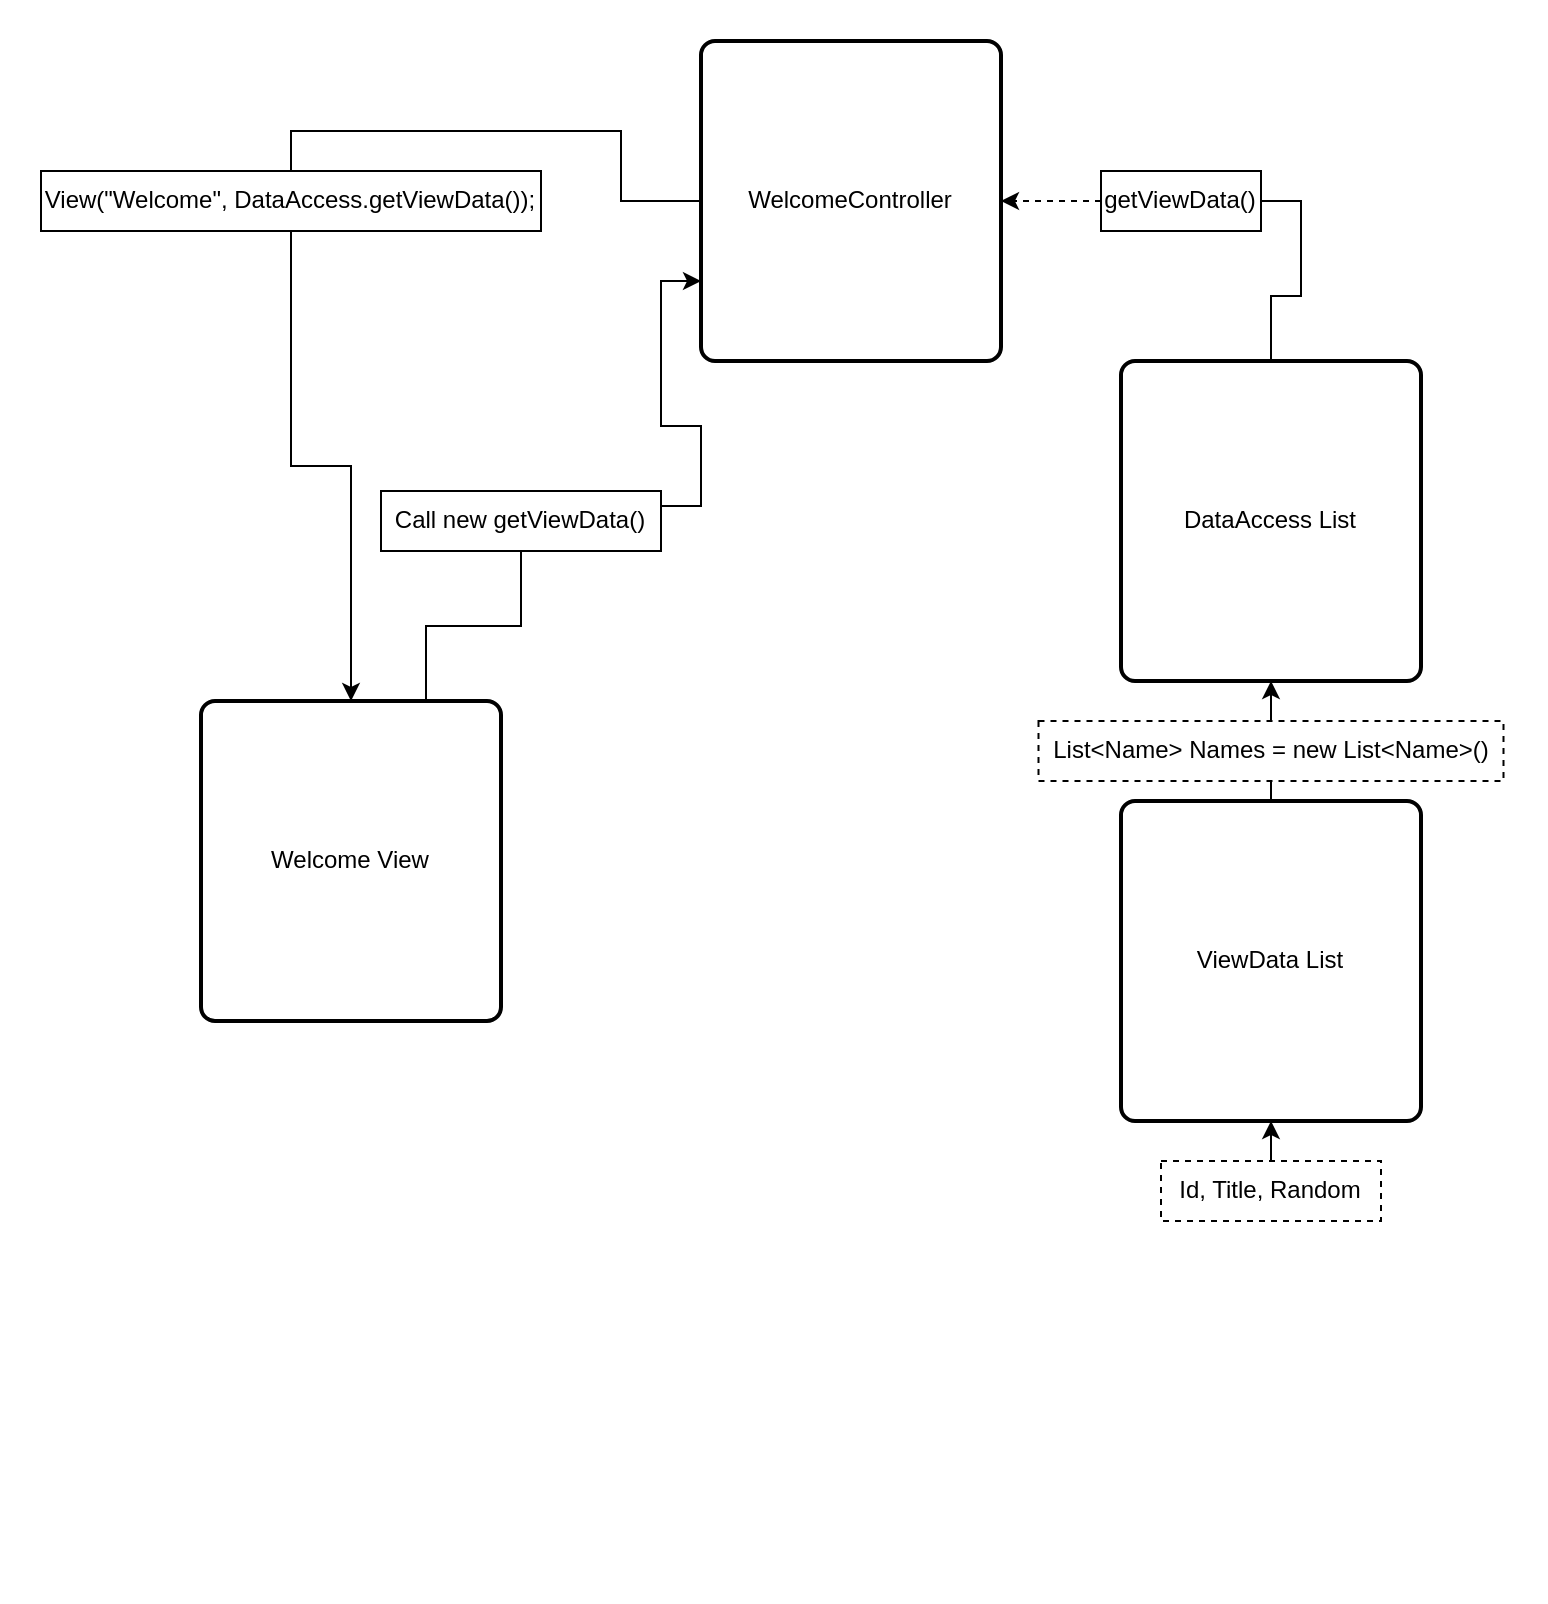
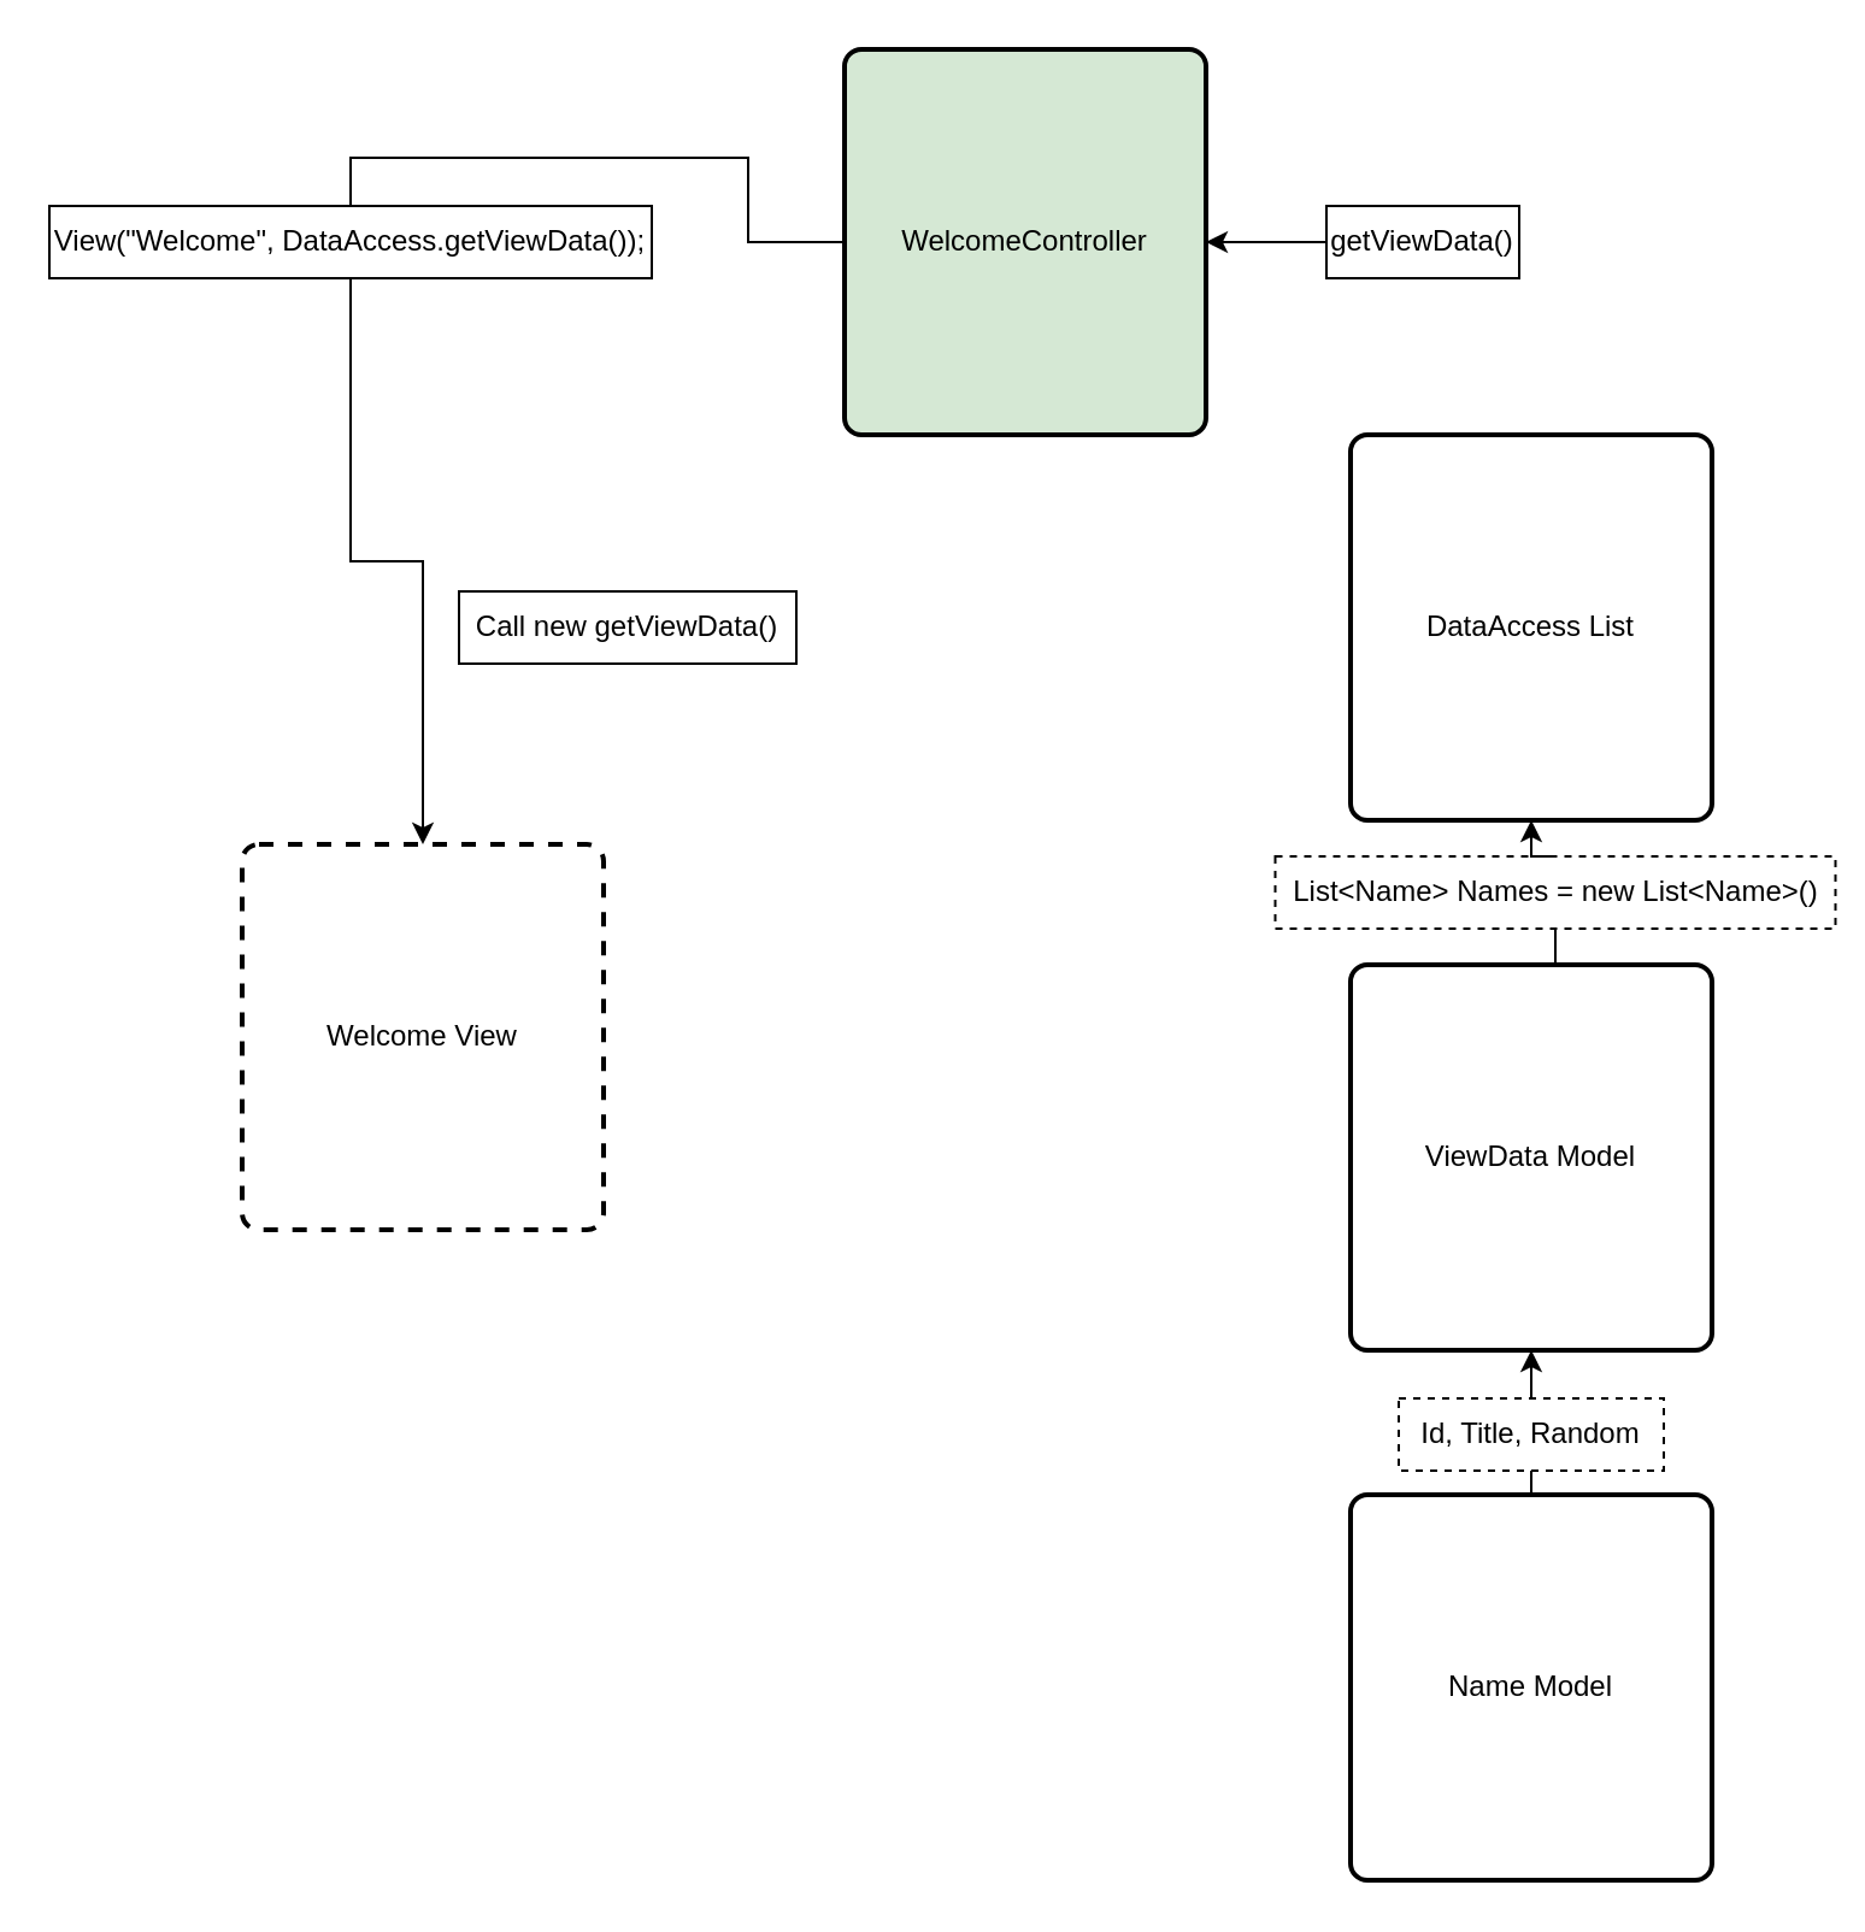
- <mxCell id="3" value="WelcomeController" style="rounded=1;whiteSpace=wrap;html=1;absoluteArcSize=1;arcSize=14;strokeWidth=2;" parent="1" vertex="1"><mxGeometry x="350" y="20" width="150" height="160" as="geometry" /></mxCell>
+ <mxCell id="3" value="WelcomeController" style="rounded=1;whiteSpace=wrap;html=1;absoluteArcSize=1;arcSize=14;strokeWidth=2;fillColor=#d5e8d4;" parent="1" vertex="1"><mxGeometry x="350" y="20" width="150" height="160" as="geometry" /></mxCell>
- <mxCell id="8" style="edgeStyle=orthogonalEdgeStyle;rounded=0;orthogonalLoop=1;jettySize=auto;html=1;exitX=0;exitY=0.5;exitDx=0;exitDy=0;entryX=1;entryY=0.5;entryDx=0;entryDy=0;startArrow=none;dashed=1;" parent="1" source="16" target="3" edge="1"><mxGeometry relative="1" as="geometry"><Array as="points" /></mxGeometry></mxCell>
+ <mxCell id="8" style="edgeStyle=orthogonalEdgeStyle;rounded=0;orthogonalLoop=1;jettySize=auto;html=1;exitX=0;exitY=0.5;exitDx=0;exitDy=0;entryX=1;entryY=0.5;entryDx=0;entryDy=0;startArrow=none;" parent="1" source="16" target="3" edge="1"><mxGeometry relative="1" as="geometry"><Array as="points" /></mxGeometry></mxCell>
- <mxCell id="17" value="" style="edgeStyle=orthogonalEdgeStyle;rounded=0;orthogonalLoop=1;jettySize=auto;html=1;exitX=0.5;exitY=0;exitDx=0;exitDy=0;entryX=1;entryY=0.5;entryDx=0;entryDy=0;endArrow=none;" parent="1" source="9" target="16" edge="1"><mxGeometry relative="1" as="geometry"><mxPoint x="635" y="240" as="sourcePoint" /><mxPoint x="500" y="100" as="targetPoint" /></mxGeometry></mxCell>
- <mxCell id="10" style="edgeStyle=orthogonalEdgeStyle;rounded=0;orthogonalLoop=1;jettySize=auto;html=1;exitX=1;exitY=0.25;exitDx=0;exitDy=0;entryX=0;entryY=0.75;entryDx=0;entryDy=0;startArrow=none;" edge="1" parent="1" source="20" target="3"><mxGeometry relative="1" as="geometry" /></mxCell>
- <mxCell id="21" value="" style="edgeStyle=orthogonalEdgeStyle;rounded=0;orthogonalLoop=1;jettySize=auto;html=1;exitX=0.75;exitY=0;exitDx=0;exitDy=0;entryX=0.5;entryY=1;entryDx=0;entryDy=0;endArrow=none;" edge="1" parent="1" source="11" target="20"><mxGeometry relative="1" as="geometry"><mxPoint x="242.5" y="280" as="sourcePoint" /><mxPoint x="350" y="140" as="targetPoint" /></mxGeometry></mxCell>
- <mxCell id="14" value="List&amp;lt;Name&amp;gt; Names = new List&amp;lt;Name&amp;gt;()" style="text;html=1;strokeColor=default;fillColor=none;align=center;verticalAlign=middle;whiteSpace=wrap;rounded=0;dashed=1;" parent="1" vertex="1"><mxGeometry x="518.75" y="360" width="232.5" height="30" as="geometry" /></mxCell>
+ <mxCell id="14" value="List&amp;lt;Name&amp;gt; Names = new List&amp;lt;Name&amp;gt;()" style="text;html=1;strokeColor=default;fillColor=none;align=center;verticalAlign=middle;whiteSpace=wrap;rounded=0;dashed=1;" parent="1" vertex="1"><mxGeometry x="528.75" y="355" width="232.5" height="30" as="geometry" /></mxCell>
- <mxCell id="11" value="Welcome View" style="rounded=1;whiteSpace=wrap;html=1;absoluteArcSize=1;arcSize=14;strokeWidth=2;" parent="1" vertex="1"><mxGeometry x="100" y="350" width="150" height="160" as="geometry" /></mxCell>
+ <mxCell id="11" value="Welcome View" style="rounded=1;whiteSpace=wrap;html=1;absoluteArcSize=1;arcSize=14;strokeWidth=2;dashed=1;" parent="1" vertex="1"><mxGeometry x="100" y="350" width="150" height="160" as="geometry" /></mxCell>
- <mxCell id="5" value="ViewData List" style="rounded=1;whiteSpace=wrap;html=1;absoluteArcSize=1;arcSize=14;strokeWidth=2;" parent="1" vertex="1"><mxGeometry x="560" y="400" width="150" height="160" as="geometry" /></mxCell>
+ <mxCell id="5" value="ViewData Model" style="rounded=1;whiteSpace=wrap;html=1;absoluteArcSize=1;arcSize=14;strokeWidth=2;" parent="1" vertex="1"><mxGeometry x="560" y="400" width="150" height="160" as="geometry" /></mxCell>
+ <mxCell id="13" value="" style="edgeStyle=orthogonalEdgeStyle;rounded=0;orthogonalLoop=1;jettySize=auto;html=1;exitX=0.5;exitY=0;exitDx=0;exitDy=0;entryX=0.5;entryY=1;entryDx=0;entryDy=0;endArrow=none;" parent="1" source="7" target="12" edge="1"><mxGeometry relative="1" as="geometry"><mxPoint x="635" y="670" as="sourcePoint" /><mxPoint x="635" y="614" as="targetPoint" /></mxGeometry></mxCell>
+ <mxCell id="7" value="Name Model" style="rounded=1;whiteSpace=wrap;html=1;absoluteArcSize=1;arcSize=14;strokeWidth=2;" parent="1" vertex="1"><mxGeometry x="560" y="620" width="150" height="160" as="geometry" /></mxCell>
